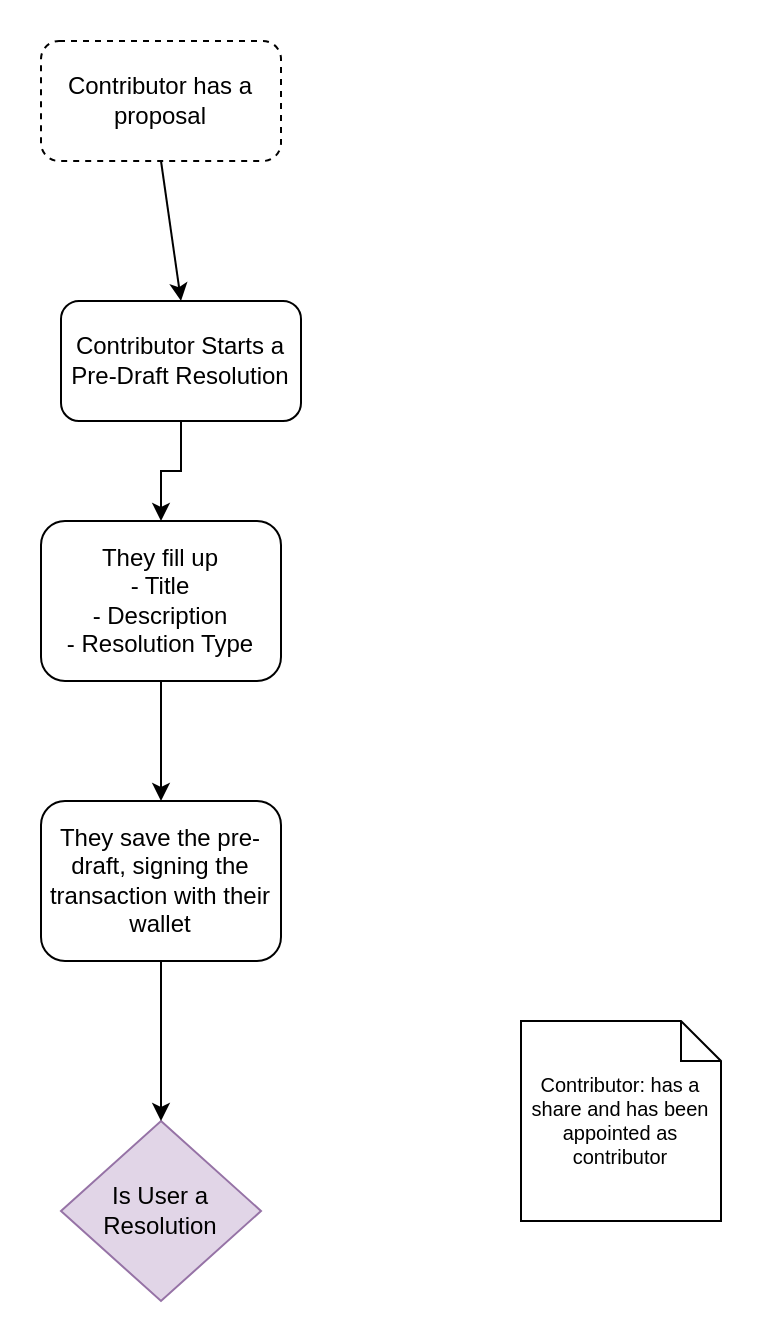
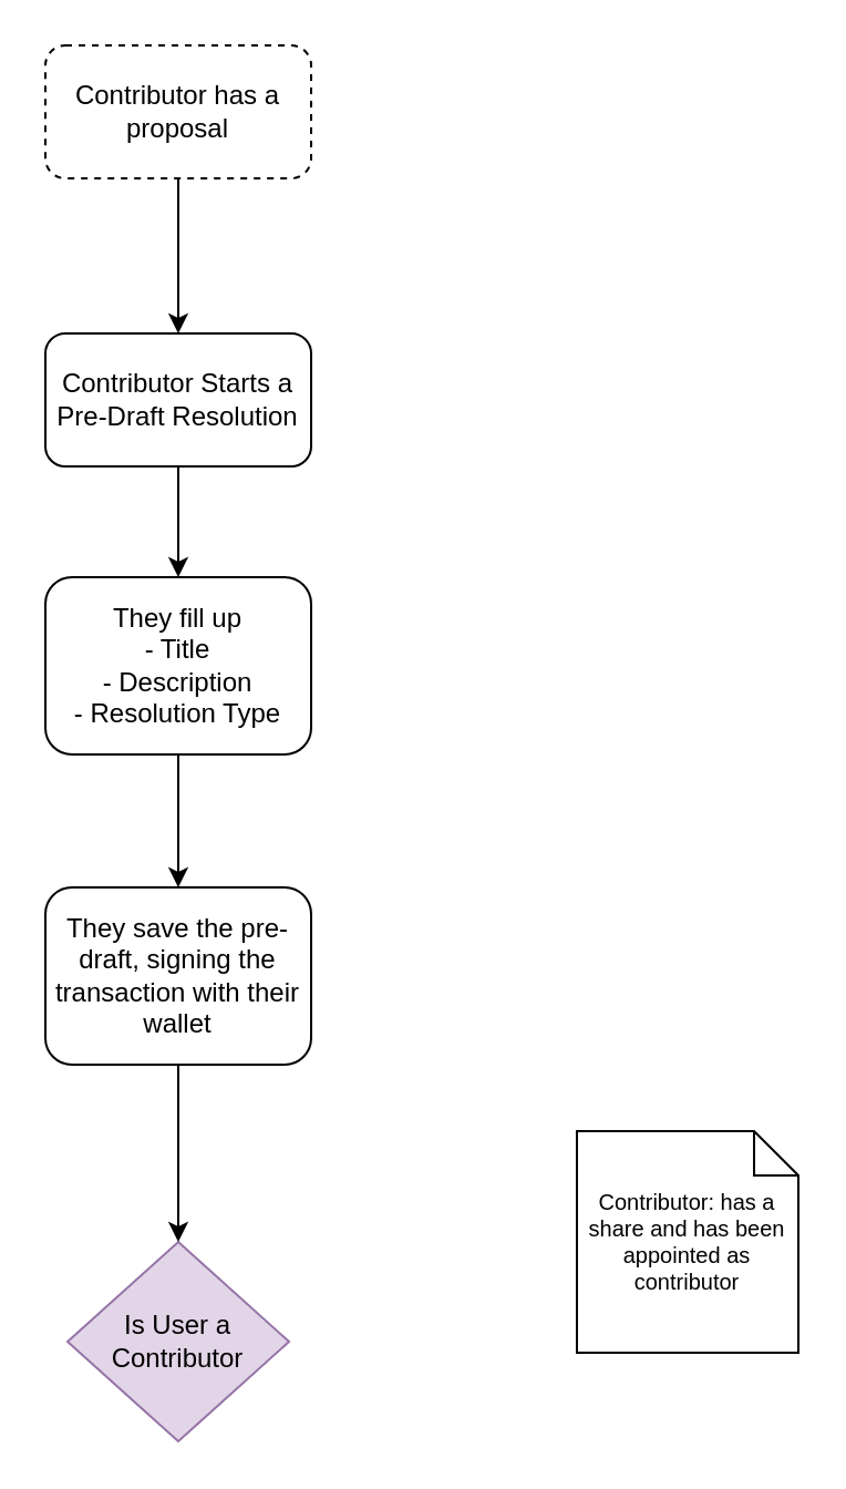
- <mxCell id="5" value="Contributor Starts a Pre-Draft Resolution" style="rounded=1;whiteSpace=wrap;html=1;" vertex="1" parent="1"><mxGeometry x="30" y="150" width="120" height="60" as="geometry" /></mxCell>
+ <mxCell id="5" value="Contributor Starts a Pre-Draft Resolution" style="rounded=1;whiteSpace=wrap;html=1;" vertex="1" parent="1"><mxGeometry x="20" y="150" width="120" height="60" as="geometry" /></mxCell>
- <mxCell id="3" value="Is User a Resolution" style="rhombus;whiteSpace=wrap;html=1;fillColor=#e1d5e7;strokeColor=#9673a6;gradientColor=none;shadow=0;" vertex="1" parent="1"><mxGeometry x="30" y="560" width="100" height="90" as="geometry" /></mxCell>
+ <mxCell id="3" value="Is User a Contributor" style="rhombus;whiteSpace=wrap;html=1;fillColor=#e1d5e7;strokeColor=#9673a6;gradientColor=none;shadow=0;" vertex="1" parent="1"><mxGeometry x="30" y="560" width="100" height="90" as="geometry" /></mxCell>
